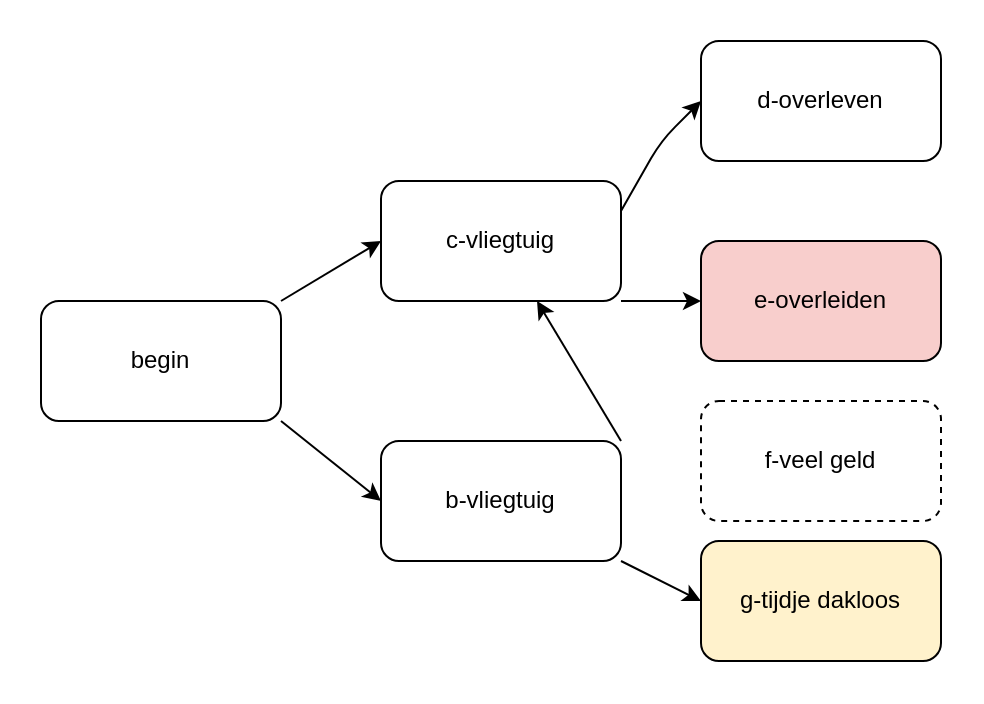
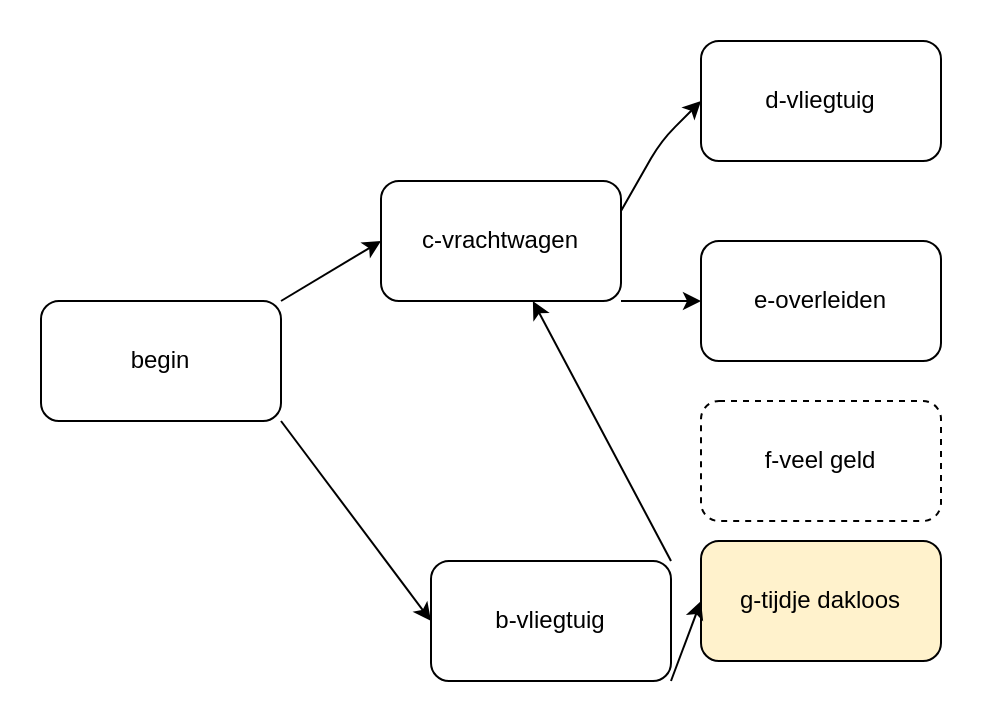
- <mxCell id="5" value="d-overleven" style="rounded=1;whiteSpace=wrap;html=1;" vertex="1" parent="1"><mxGeometry x="350" y="20" width="120" height="60" as="geometry" /></mxCell>
+ <mxCell id="5" value="d-vliegtuig" style="rounded=1;whiteSpace=wrap;html=1;" vertex="1" parent="1"><mxGeometry x="350" y="20" width="120" height="60" as="geometry" /></mxCell>
- <mxCell id="3" value="c-vliegtuig" style="rounded=1;whiteSpace=wrap;html=1;" vertex="1" parent="1"><mxGeometry x="190" y="90" width="120" height="60" as="geometry" /></mxCell>
+ <mxCell id="3" value="c-vrachtwagen" style="rounded=1;whiteSpace=wrap;html=1;" vertex="1" parent="1"><mxGeometry x="190" y="90" width="120" height="60" as="geometry" /></mxCell>
- <mxCell id="6" value="e-overleiden" style="rounded=1;whiteSpace=wrap;html=1;fillColor=#f8cecc;" vertex="1" parent="1"><mxGeometry x="350" y="120" width="120" height="60" as="geometry" /></mxCell>
+ <mxCell id="6" value="e-overleiden" style="rounded=1;whiteSpace=wrap;html=1;" vertex="1" parent="1"><mxGeometry x="350" y="120" width="120" height="60" as="geometry" /></mxCell>
- <mxCell id="4" value="b-vliegtuig" style="rounded=1;whiteSpace=wrap;html=1;" vertex="1" parent="1"><mxGeometry x="190" y="220" width="120" height="60" as="geometry" /></mxCell>
+ <mxCell id="4" value="b-vliegtuig" style="rounded=1;whiteSpace=wrap;html=1;" vertex="1" parent="1"><mxGeometry x="215" y="280" width="120" height="60" as="geometry" /></mxCell>
